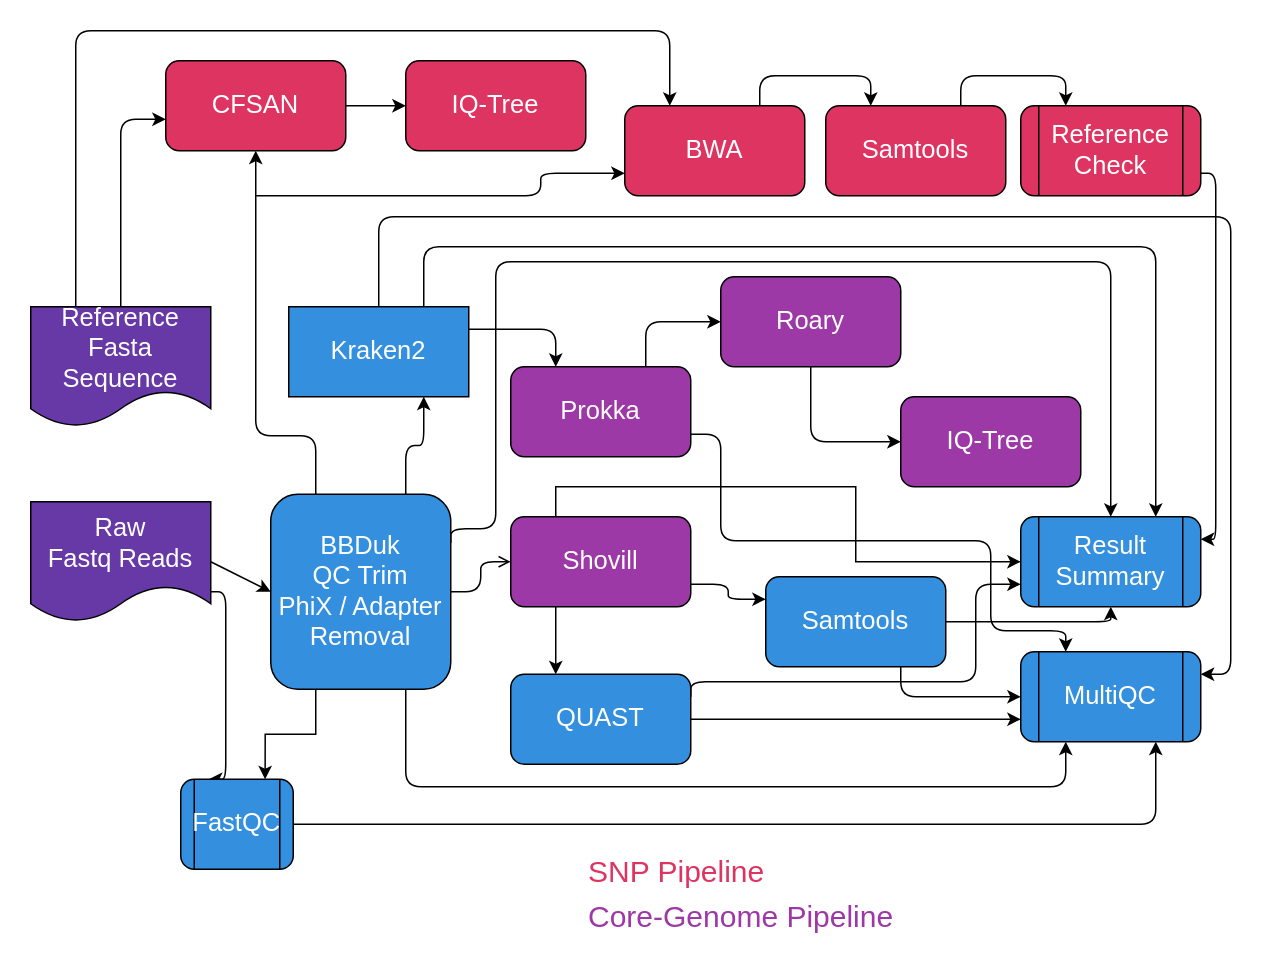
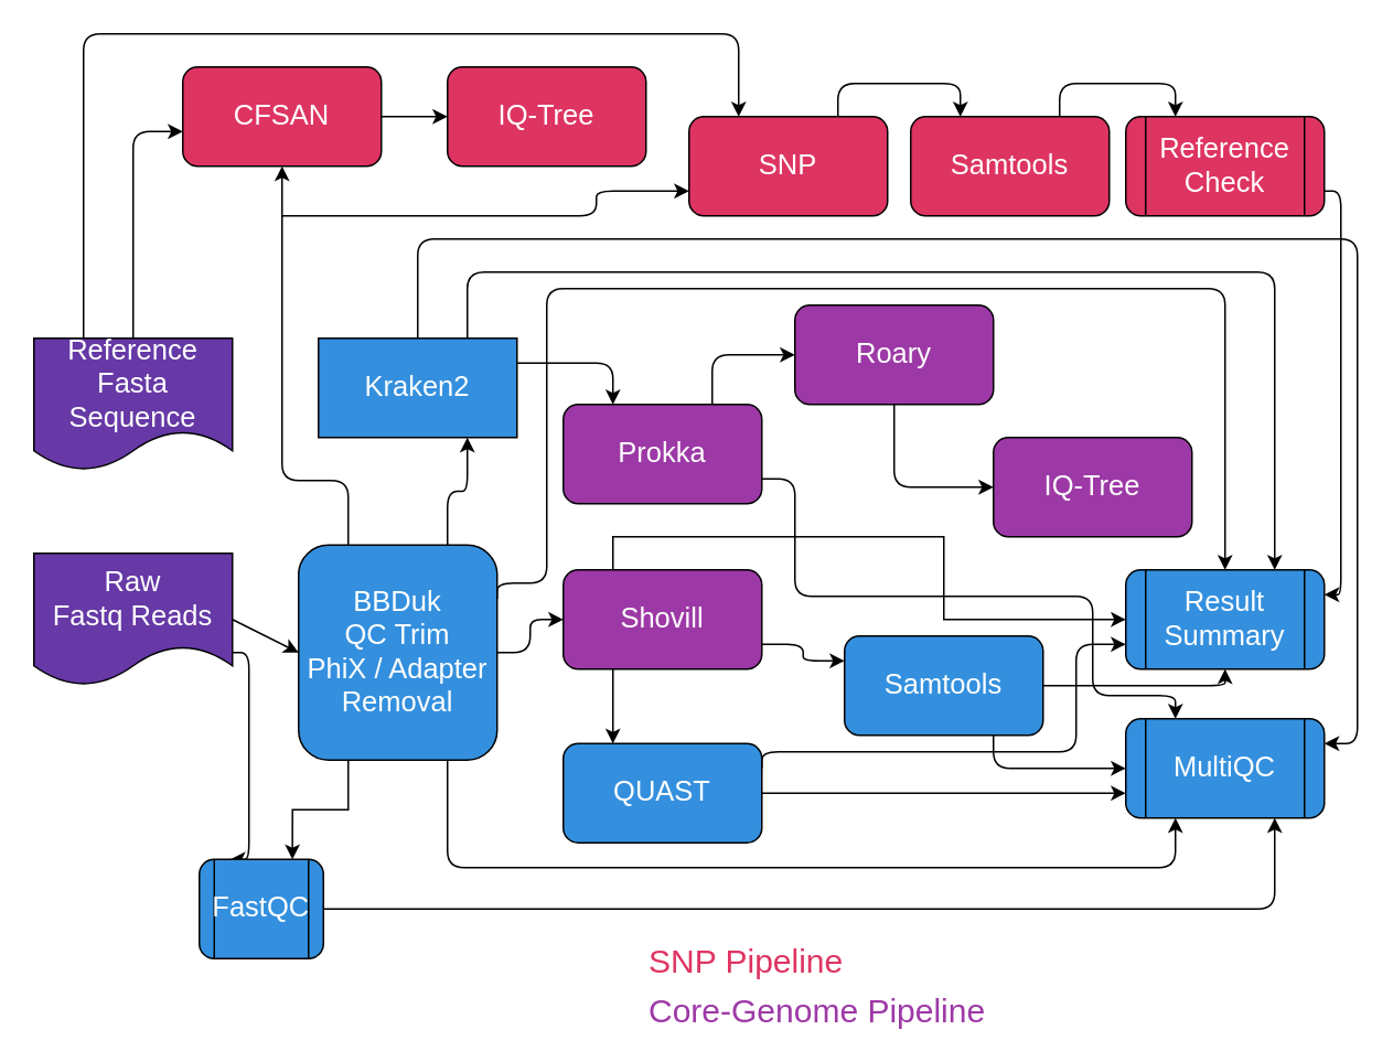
- <mxCell id="42" value="&lt;div&gt;BWA&lt;/div&gt;" style="rounded=1;whiteSpace=wrap;html=1;fontSize=17;glass=0;sketch=0;shadow=0;fontColor=#FFFFFF;fillColor=#de3462;" vertex="1" parent="1"><mxGeometry x="416" y="70" width="120" height="60" as="geometry" /></mxCell>
+ <mxCell id="42" value="&lt;div&gt;SNP&lt;/div&gt;" style="rounded=1;whiteSpace=wrap;html=1;fontSize=17;glass=0;sketch=0;shadow=0;fontColor=#FFFFFF;fillColor=#de3462;" vertex="1" parent="1"><mxGeometry x="416" y="70" width="120" height="60" as="geometry" /></mxCell>
- <mxCell id="5" style="edgeStyle=orthogonalEdgeStyle;rounded=1;orthogonalLoop=1;jettySize=auto;html=1;exitX=1;exitY=0.5;exitDx=0;exitDy=0;entryX=0;entryY=0.5;entryDx=0;entryDy=0;fontSize=17;endArrow=open;" parent="1" source="10" target="18" edge="1"><mxGeometry relative="1" as="geometry" /></mxCell>
+ <mxCell id="5" style="edgeStyle=orthogonalEdgeStyle;rounded=1;orthogonalLoop=1;jettySize=auto;html=1;exitX=1;exitY=0.5;exitDx=0;exitDy=0;entryX=0;entryY=0.5;entryDx=0;entryDy=0;fontSize=17;" parent="1" source="10" target="18" edge="1"><mxGeometry relative="1" as="geometry" /></mxCell>
